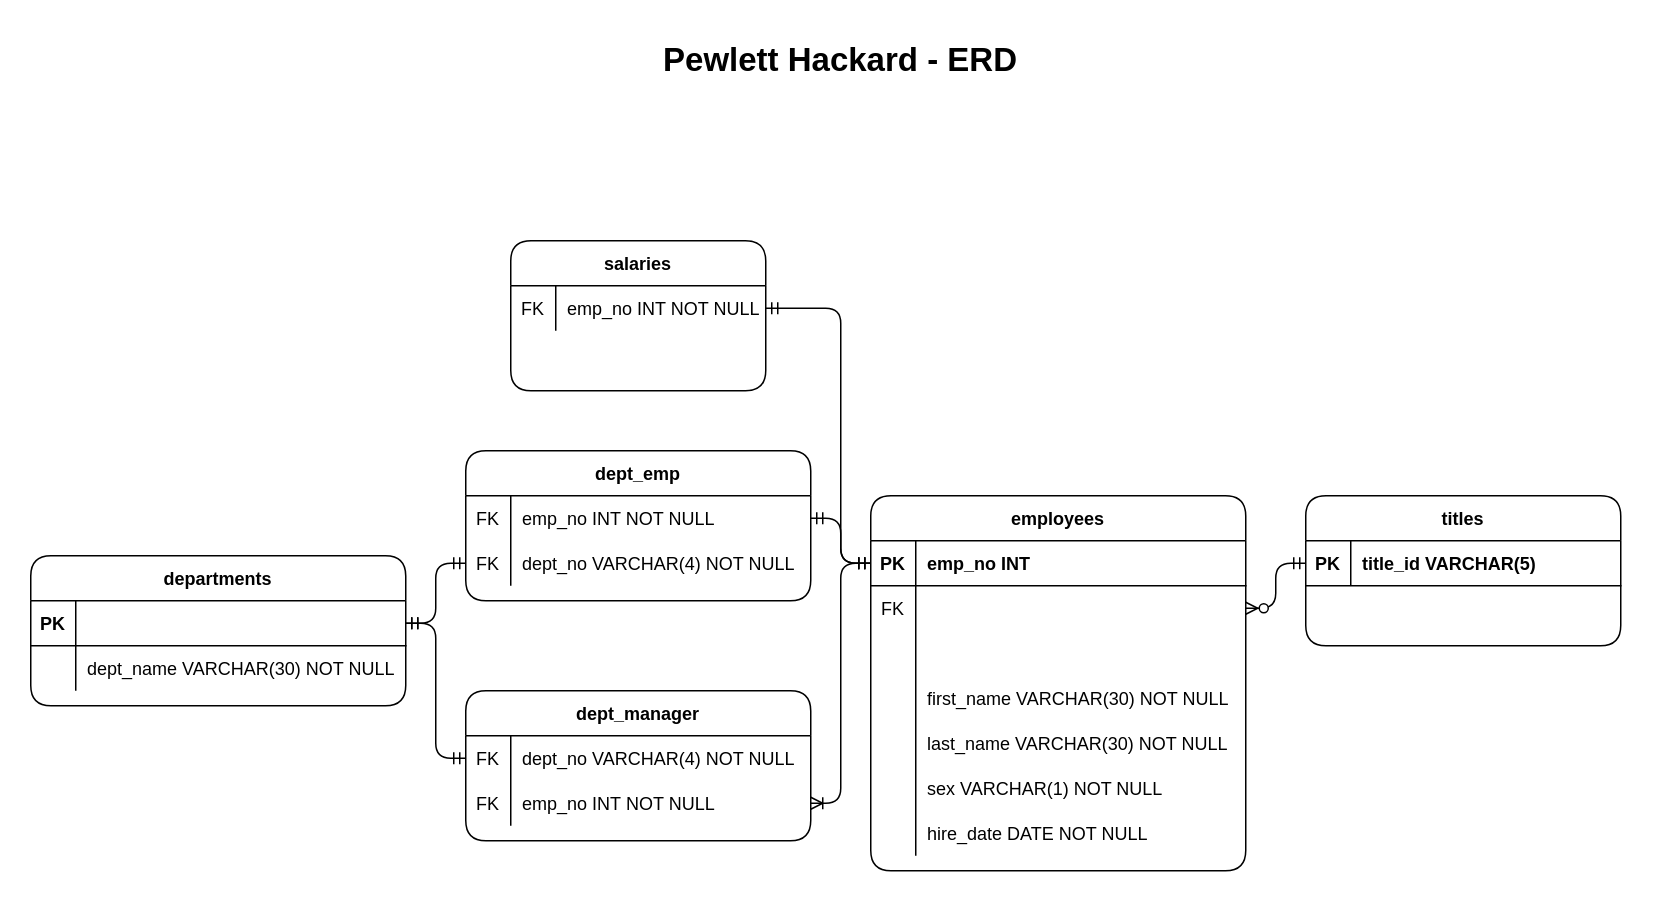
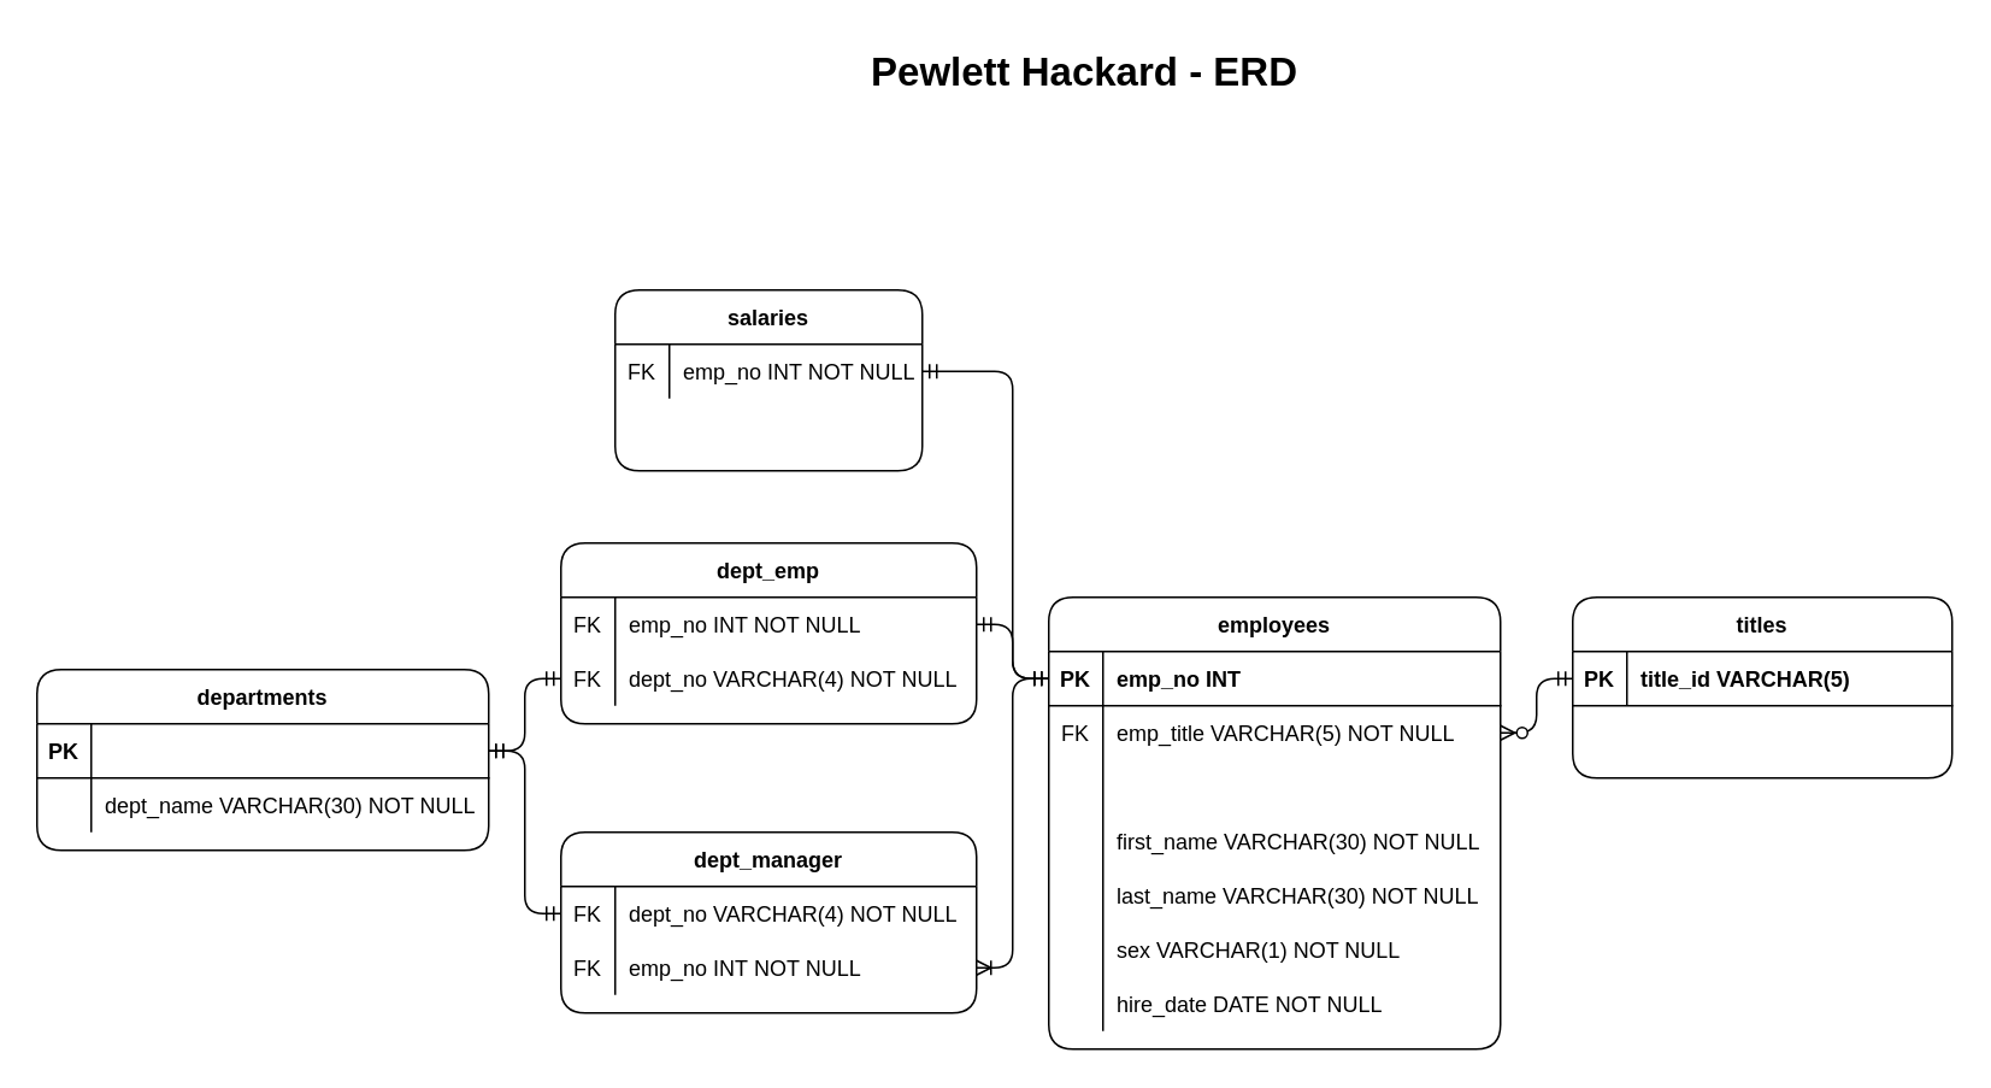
- <mxCell id="55" value="Pewlett Hackard - ERD" style="text;html=1;strokeColor=none;fillColor=none;align=center;verticalAlign=middle;whiteSpace=wrap;rounded=0;fontSize=22;fontStyle=1" parent="1" vertex="1"><mxGeometry x="420" y="20" width="280" height="40" as="geometry" /></mxCell>
+ <mxCell id="55" value="Pewlett Hackard - ERD" style="text;html=1;strokeColor=none;fillColor=none;align=center;verticalAlign=middle;whiteSpace=wrap;rounded=0;fontSize=22;fontStyle=1" parent="1" vertex="1"><mxGeometry x="460" y="20" width="280" height="40" as="geometry" /></mxCell>
+ <mxCell id="15" value="emp_title VARCHAR(5) NOT NULL" style="shape=partialRectangle;overflow=hidden;connectable=0;fillColor=none;top=0;left=0;bottom=0;right=0;align=left;spacingLeft=6;" parent="13" vertex="1"><mxGeometry x="30" width="220" height="30" as="geometry" /></mxCell>
